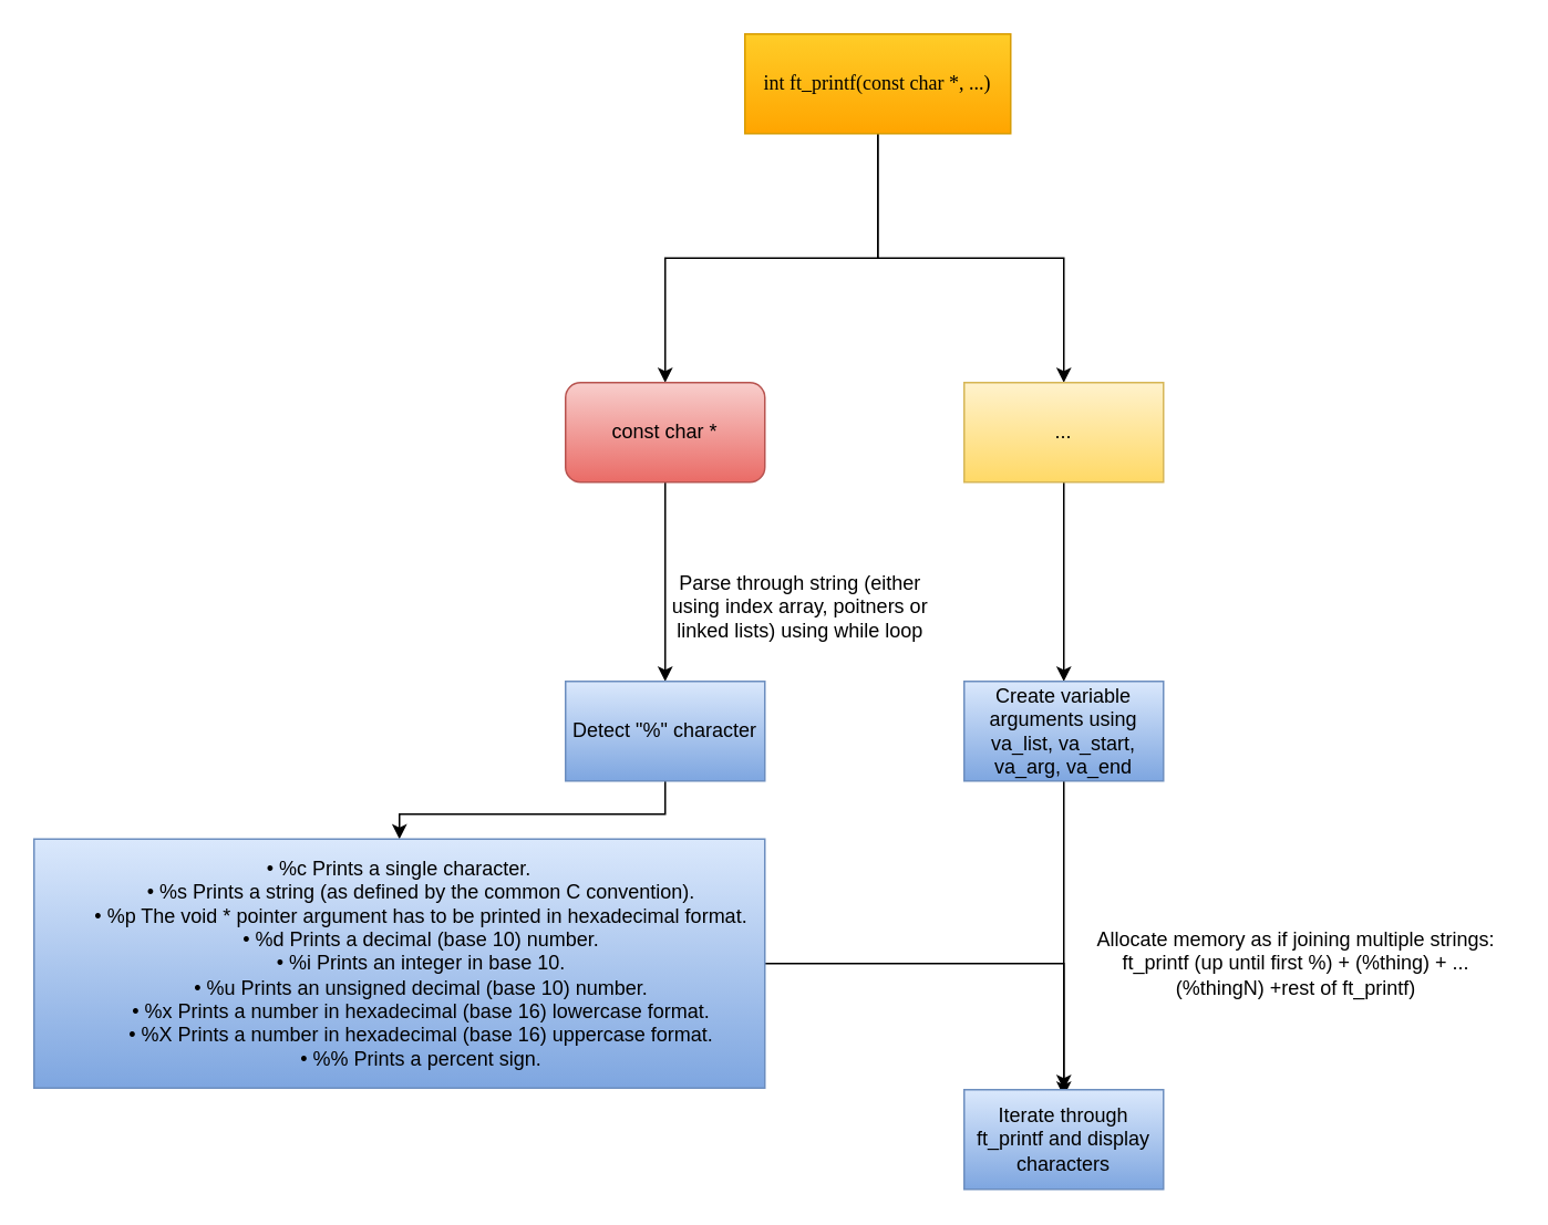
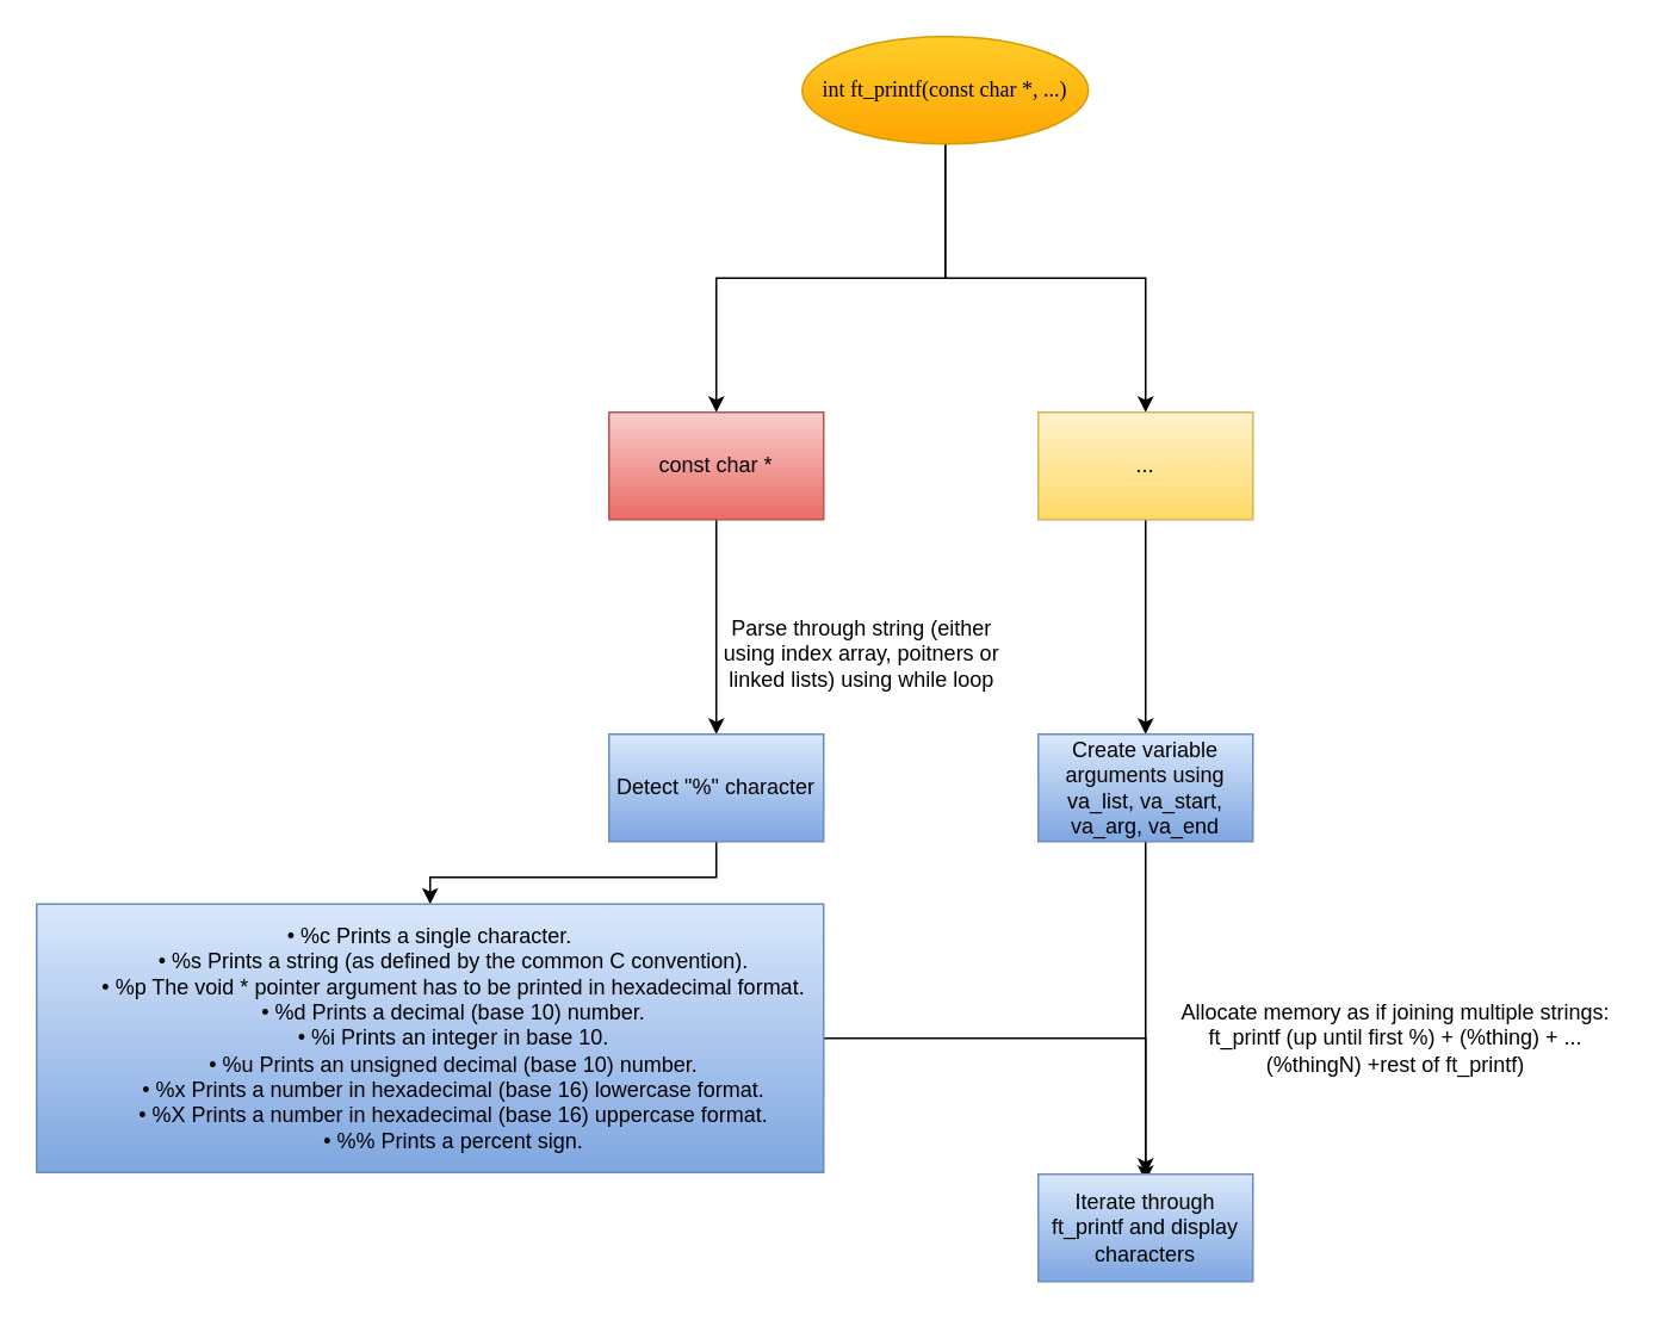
- <mxCell id="4" value="&lt;font face=&quot;Lucida Console&quot;&gt;int ft_printf(const char *, ...)&lt;/font&gt;" style="rounded=0;whiteSpace=wrap;html=1;fillColor=#ffcd28;strokeColor=#d79b00;gradientColor=#ffa500;" parent="1" vertex="1"><mxGeometry x="448" y="20" width="160" height="60" as="geometry" /></mxCell>
+ <mxCell id="4" value="&lt;font face=&quot;Lucida Console&quot;&gt;int ft_printf(const char *, ...)&lt;/font&gt;" style="ellipse;whiteSpace=wrap;html=1;fillColor=#ffcd28;strokeColor=#d79b00;gradientColor=#ffa500;" parent="1" vertex="1"><mxGeometry x="448" y="20" width="160" height="60" as="geometry" /></mxCell>
- <mxCell id="8" value="const char *" style="whiteSpace=wrap;html=1;fillColor=#f8cecc;strokeColor=#b85450;gradientColor=#ea6b66;rounded=1;" parent="1" vertex="1"><mxGeometry x="340" y="230" width="120" height="60" as="geometry" /></mxCell>
+ <mxCell id="8" value="const char *" style="rounded=0;whiteSpace=wrap;html=1;fillColor=#f8cecc;strokeColor=#b85450;gradientColor=#ea6b66;" parent="1" vertex="1"><mxGeometry x="340" y="230" width="120" height="60" as="geometry" /></mxCell>
